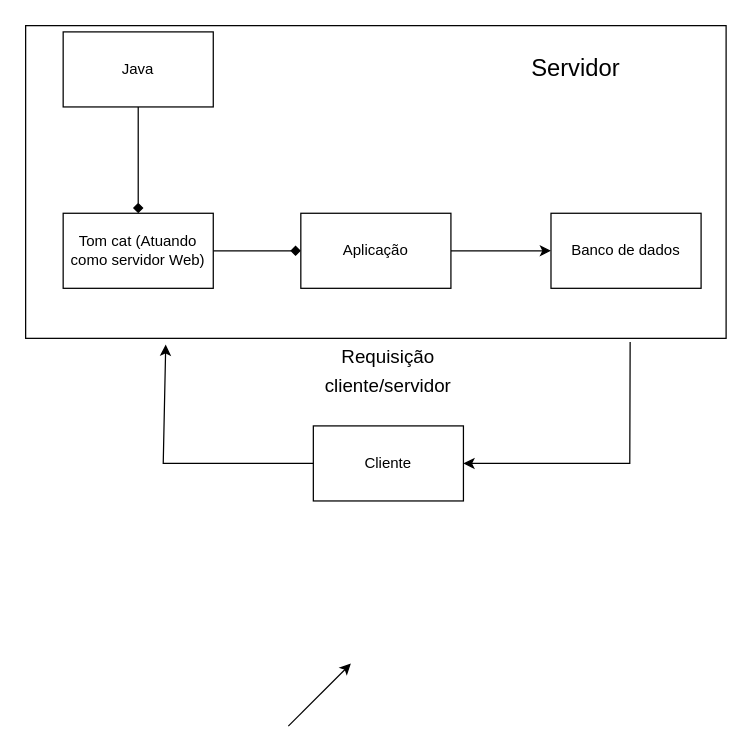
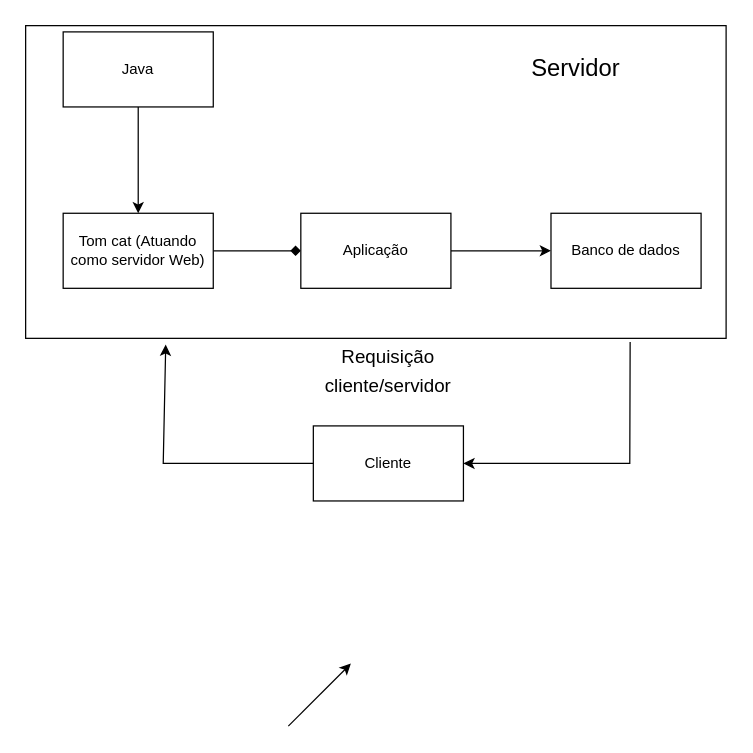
- <mxCell id="2" value="" style="edgeStyle=orthogonalEdgeStyle;rounded=0;orthogonalLoop=1;jettySize=auto;html=1;endArrow=diamond;" edge="1" parent="1" source="3" target="5"><mxGeometry relative="1" as="geometry" /></mxCell>
+ <mxCell id="2" value="" style="edgeStyle=orthogonalEdgeStyle;rounded=0;orthogonalLoop=1;jettySize=auto;html=1;" edge="1" parent="1" source="3" target="5"><mxGeometry relative="1" as="geometry" /></mxCell>
